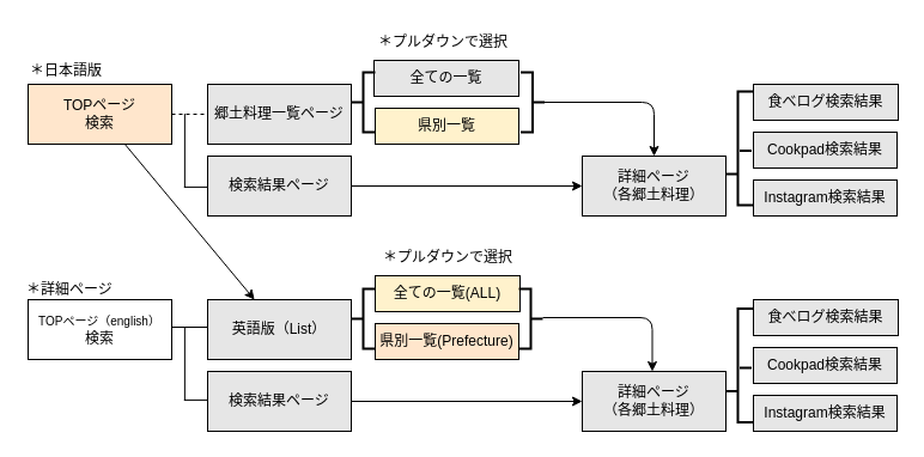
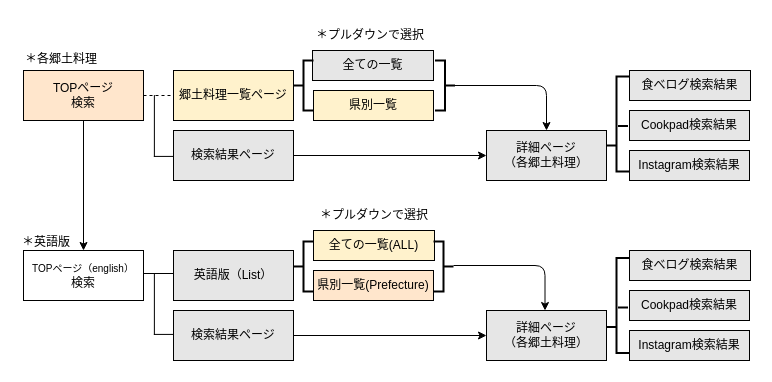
- <mxCell id="42" value="&lt;pre&gt;&lt;font color=&quot;#000000&quot;&gt;＊日本語版&lt;/font&gt;&lt;/pre&gt;" style="text;html=1;strokeColor=none;fillColor=none;align=left;verticalAlign=middle;whiteSpace=wrap;rounded=0;fontSize=12;" parent="1" vertex="1"><mxGeometry x="23" y="44" width="126" height="30" as="geometry" /></mxCell>
+ <mxCell id="42" value="&lt;pre&gt;&lt;font color=&quot;#000000&quot;&gt;＊各郷土料理&lt;/font&gt;&lt;/pre&gt;" style="text;html=1;strokeColor=none;fillColor=none;align=left;verticalAlign=middle;whiteSpace=wrap;rounded=0;fontSize=12;" parent="1" vertex="1"><mxGeometry x="23" y="44" width="126" height="30" as="geometry" /></mxCell>
- <mxCell id="4" value="&lt;font color=&quot;#000000&quot;&gt;郷土料理一覧ページ&lt;/font&gt;" style="rounded=0;whiteSpace=wrap;html=1;fillColor=#E6E6E6;strokeColor=#000000;" parent="1" vertex="1"><mxGeometry x="173" y="70" width="120" height="50" as="geometry" /></mxCell>
+ <mxCell id="4" value="&lt;font color=&quot;#000000&quot;&gt;郷土料理一覧ページ&lt;/font&gt;" style="rounded=0;whiteSpace=wrap;html=1;fillColor=#fff2cc;strokeColor=#000000;" parent="1" vertex="1"><mxGeometry x="173" y="70" width="120" height="50" as="geometry" /></mxCell>
- <mxCell id="2" style="edgeStyle=none;html=1;fontSize=12;strokeColor=#000000;" parent="1" source="3" target="6" edge="1"><mxGeometry relative="1" as="geometry" /></mxCell>
+ <mxCell id="2" style="edgeStyle=none;html=1;fontSize=12;strokeColor=#000000;" parent="1" source="3" target="5" edge="1"><mxGeometry relative="1" as="geometry" /></mxCell>
- <mxCell id="43" value="&lt;font color=&quot;#000000&quot;&gt;＊詳細ページ&lt;/font&gt;" style="text;html=1;strokeColor=none;fillColor=none;align=left;verticalAlign=middle;whiteSpace=wrap;rounded=0;fontSize=12;" parent="1" vertex="1"><mxGeometry x="20" y="226.5" width="126" height="30" as="geometry" /></mxCell>
+ <mxCell id="43" value="&lt;font color=&quot;#000000&quot;&gt;＊英語版&lt;/font&gt;" style="text;html=1;strokeColor=none;fillColor=none;align=left;verticalAlign=middle;whiteSpace=wrap;rounded=0;fontSize=12;" parent="1" vertex="1"><mxGeometry x="20" y="226.5" width="126" height="30" as="geometry" /></mxCell>
